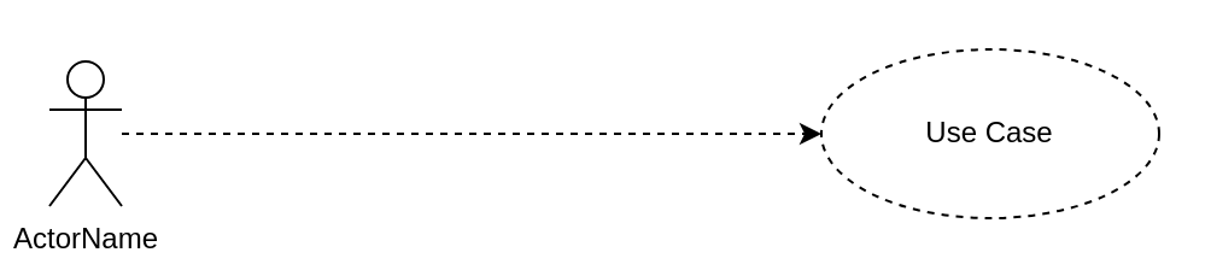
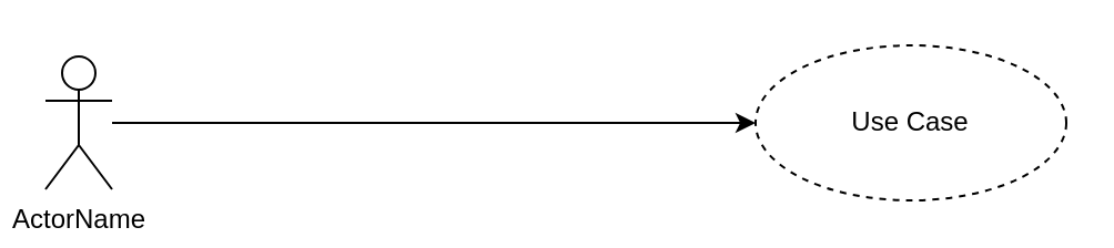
- <mxCell id="3" style="edgeStyle=orthogonalEdgeStyle;rounded=0;orthogonalLoop=1;jettySize=auto;html=1;entryX=0;entryY=0.5;entryDx=0;entryDy=0;dashed=1;" edge="1" parent="1" source="4" target="2"><mxGeometry relative="1" as="geometry" /></mxCell>
+ <mxCell id="3" style="edgeStyle=orthogonalEdgeStyle;rounded=0;orthogonalLoop=1;jettySize=auto;html=1;entryX=0;entryY=0.5;entryDx=0;entryDy=0;" edge="1" parent="1" source="4" target="2"><mxGeometry relative="1" as="geometry" /></mxCell>
